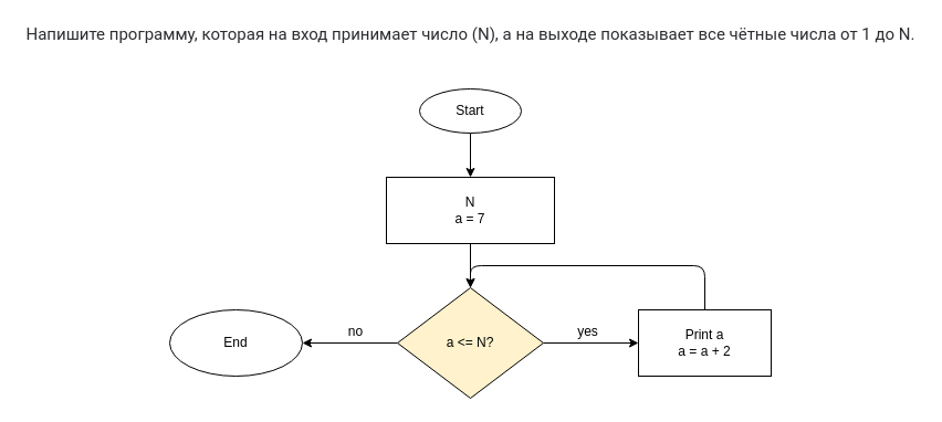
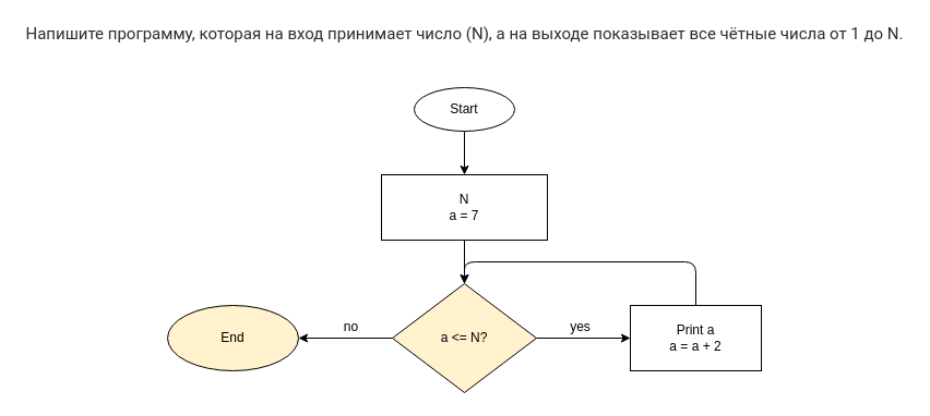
- <mxCell id="10" value="End" style="ellipse;whiteSpace=wrap;html=1;" vertex="1" parent="1"><mxGeometry x="153" y="280" width="120" height="60" as="geometry" /></mxCell>
+ <mxCell id="10" value="End" style="ellipse;whiteSpace=wrap;html=1;fillColor=#fff2cc;" vertex="1" parent="1"><mxGeometry x="153" y="280" width="120" height="60" as="geometry" /></mxCell>
